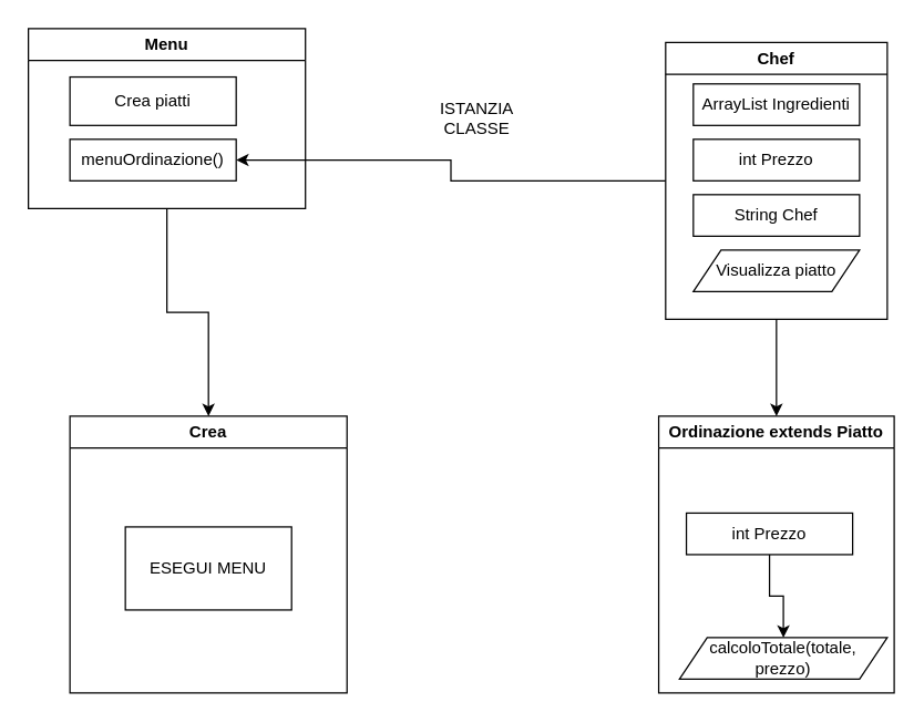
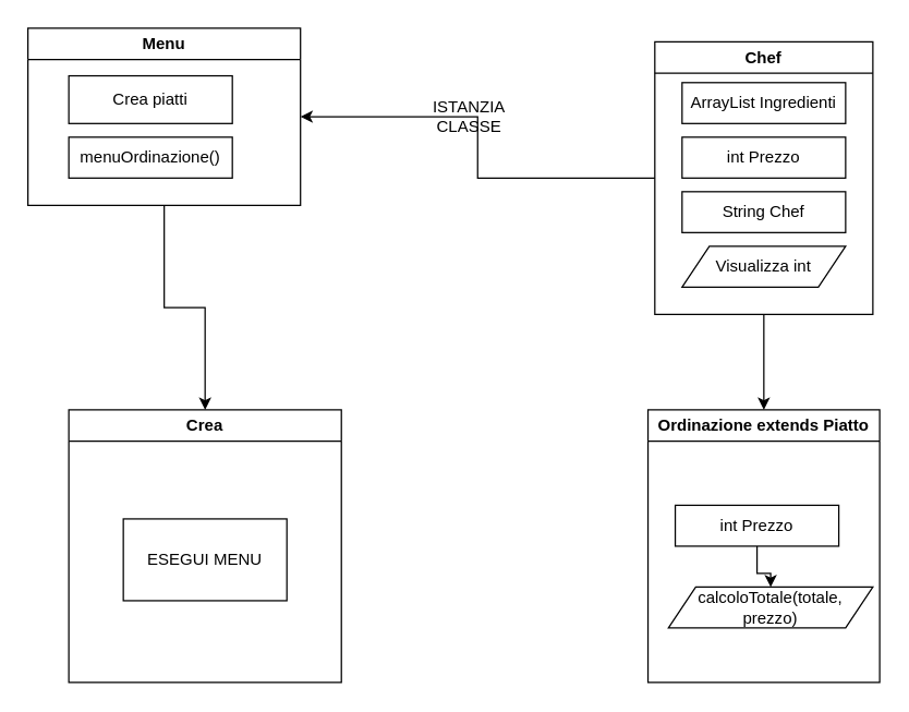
- <mxCell id="7" style="edgeStyle=orthogonalEdgeStyle;rounded=0;orthogonalLoop=1;jettySize=auto;html=1;exitX=0;exitY=0.5;exitDx=0;exitDy=0;" edge="1" parent="1" source="8" target="5"><mxGeometry relative="1" as="geometry" /></mxCell>
+ <mxCell id="7" style="edgeStyle=orthogonalEdgeStyle;rounded=0;orthogonalLoop=1;jettySize=auto;html=1;exitX=0;exitY=0.5;exitDx=0;exitDy=0;entryX=1;entryY=0.5;entryDx=0;entryDy=0;" edge="1" parent="1" source="8" target="3"><mxGeometry relative="1" as="geometry" /></mxCell>
- <mxCell id="12" value="Visualizza piatto" style="shape=parallelogram;perimeter=parallelogramPerimeter;whiteSpace=wrap;html=1;fixedSize=1;" vertex="1" parent="8"><mxGeometry x="20" y="150" width="120" height="30" as="geometry" /></mxCell>
+ <mxCell id="12" value="Visualizza int" style="shape=parallelogram;perimeter=parallelogramPerimeter;whiteSpace=wrap;html=1;fixedSize=1;" vertex="1" parent="8"><mxGeometry x="20" y="150" width="120" height="30" as="geometry" /></mxCell>
- <mxCell id="16" value="calcoloTotale(totale, prezzo)" style="shape=parallelogram;perimeter=parallelogramPerimeter;whiteSpace=wrap;html=1;fixedSize=1;" vertex="1" parent="13"><mxGeometry x="15" y="160" width="150" height="30" as="geometry" /></mxCell>
+ <mxCell id="16" value="calcoloTotale(totale, prezzo)" style="shape=parallelogram;perimeter=parallelogramPerimeter;whiteSpace=wrap;html=1;fixedSize=1;" vertex="1" parent="13"><mxGeometry x="15" y="130" width="150" height="30" as="geometry" /></mxCell>
